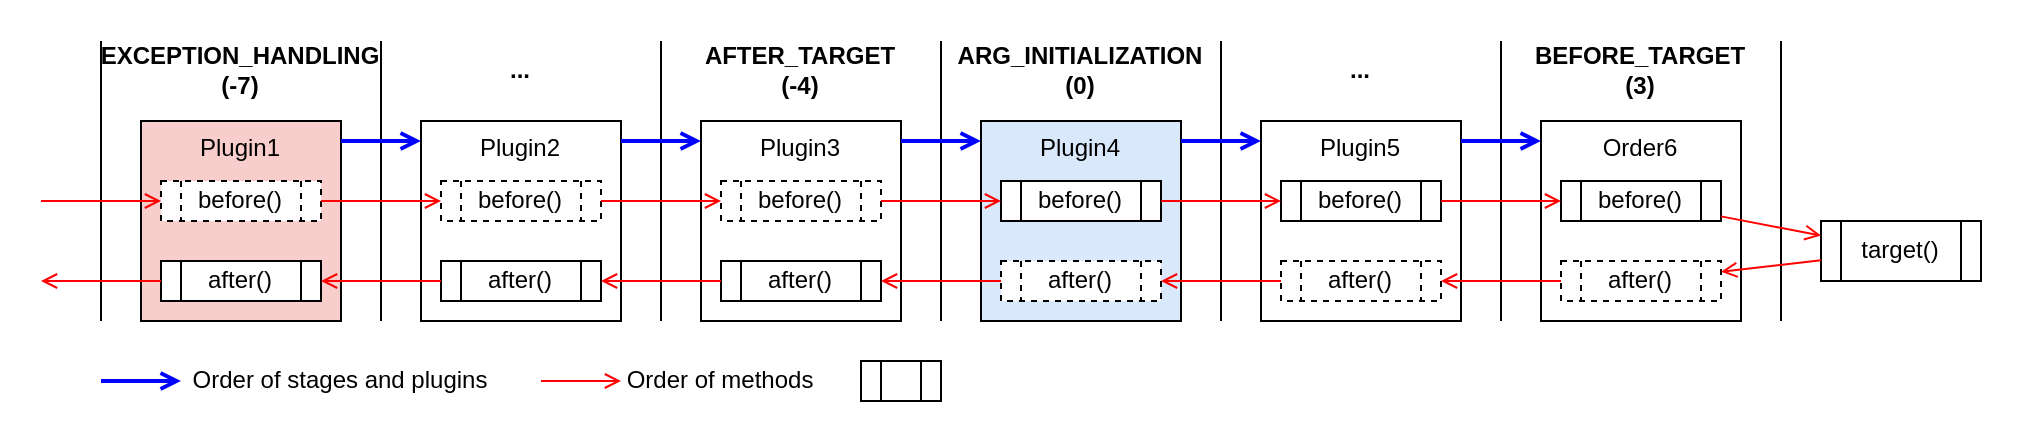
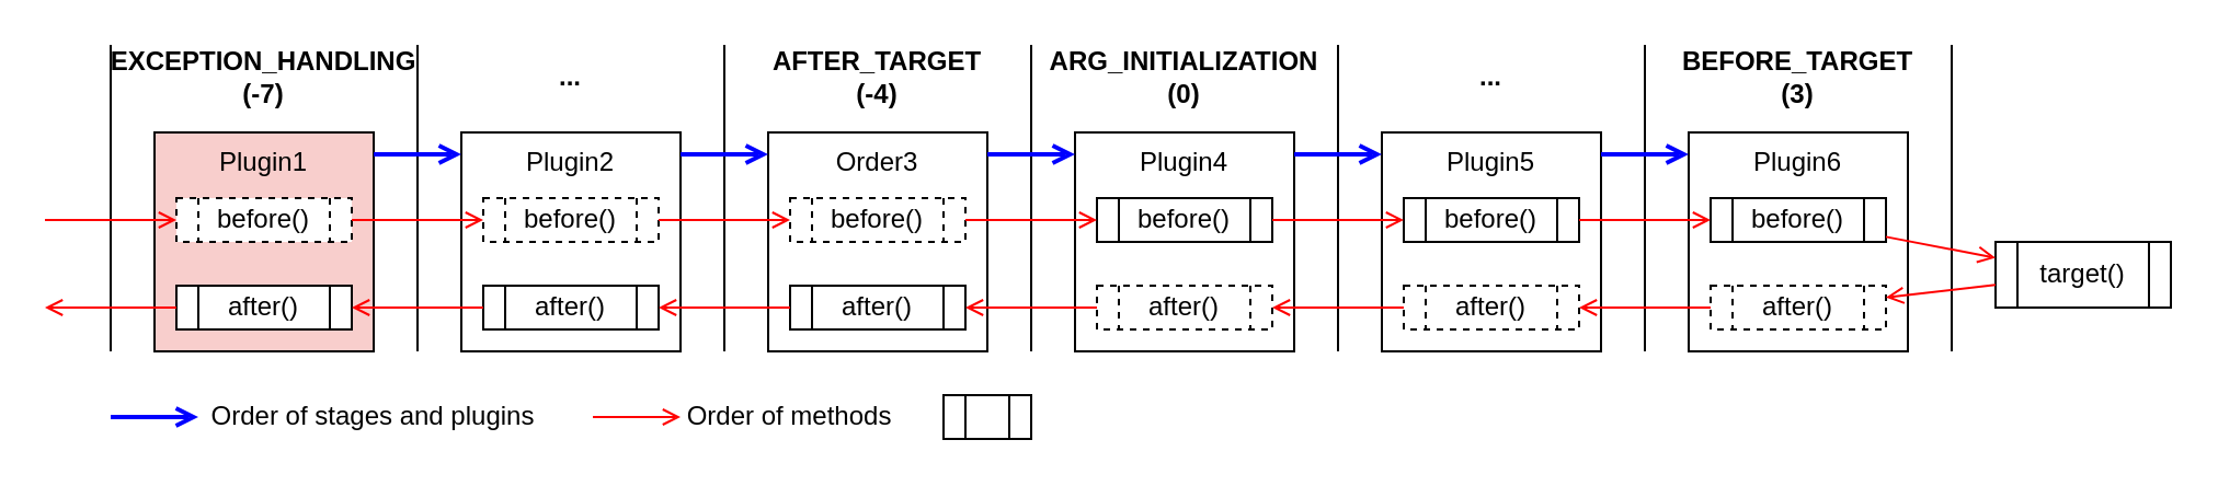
- <mxCell id="12" value="Plugin3" style="rounded=0;whiteSpace=wrap;html=1;verticalAlign=top;" parent="1" vertex="1"><mxGeometry x="350" y="60" width="100" height="100" as="geometry" /></mxCell>
+ <mxCell id="12" value="Order3" style="rounded=0;whiteSpace=wrap;html=1;verticalAlign=top;" parent="1" vertex="1"><mxGeometry x="350" y="60" width="100" height="100" as="geometry" /></mxCell>
- <mxCell id="17" value="Plugin4" style="rounded=0;whiteSpace=wrap;html=1;verticalAlign=top;fillColor=#dae8fc;" parent="1" vertex="1"><mxGeometry x="490" y="60" width="100" height="100" as="geometry" /></mxCell>
+ <mxCell id="17" value="Plugin4" style="rounded=0;whiteSpace=wrap;html=1;verticalAlign=top;" parent="1" vertex="1"><mxGeometry x="490" y="60" width="100" height="100" as="geometry" /></mxCell>
- <mxCell id="27" value="Order6" style="rounded=0;whiteSpace=wrap;html=1;verticalAlign=top;" parent="1" vertex="1"><mxGeometry x="770" y="60" width="100" height="100" as="geometry" /></mxCell>
+ <mxCell id="27" value="Plugin6" style="rounded=0;whiteSpace=wrap;html=1;verticalAlign=top;" parent="1" vertex="1"><mxGeometry x="770" y="60" width="100" height="100" as="geometry" /></mxCell>
